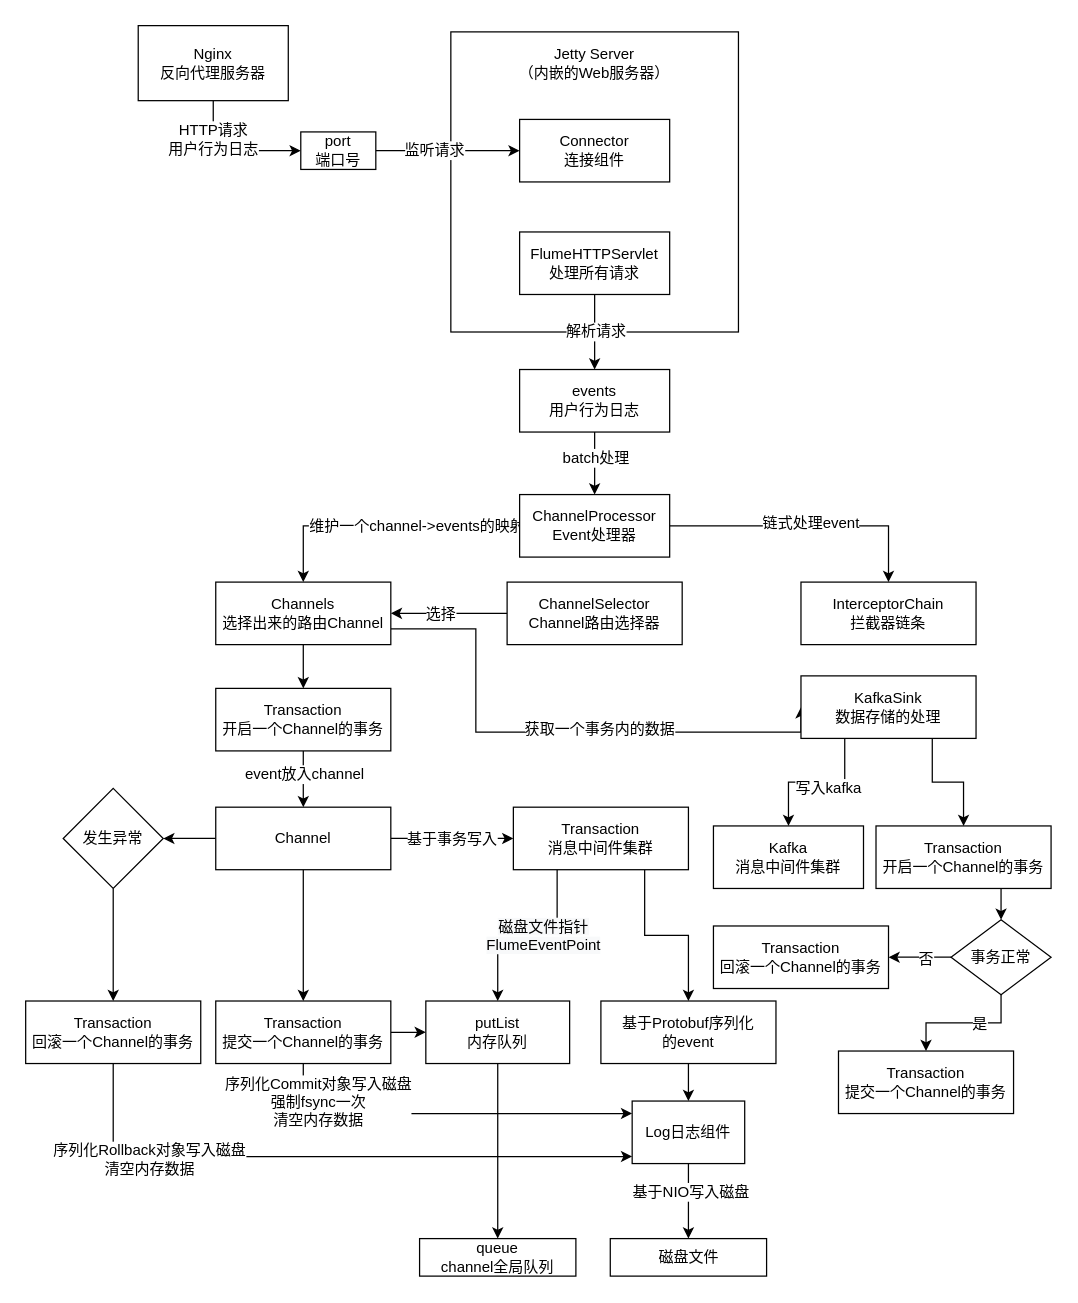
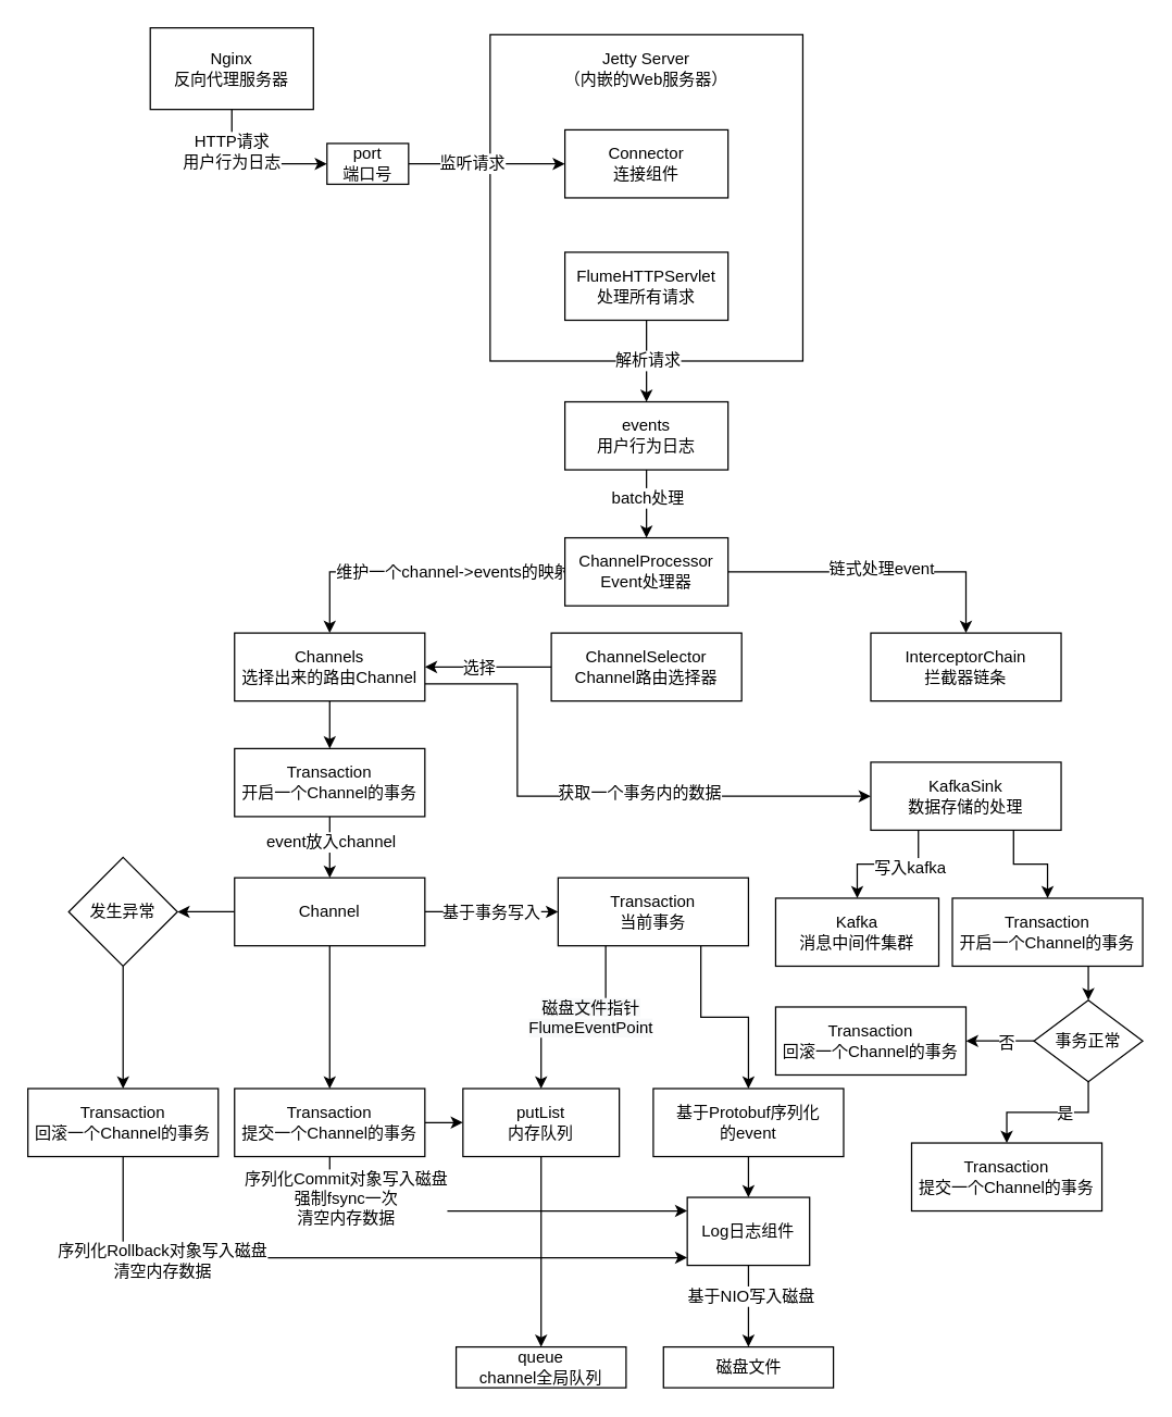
- <mxCell id="63" value="KafkaSink&lt;br&gt;数据存储的处理" style="rounded=0;whiteSpace=wrap;html=1;" vertex="1" parent="1"><mxGeometry x="640" y="540" width="140" height="50" as="geometry" /></mxCell>
+ <mxCell id="63" value="KafkaSink&lt;br&gt;数据存储的处理" style="rounded=0;whiteSpace=wrap;html=1;" vertex="1" parent="1"><mxGeometry x="640" y="560" width="140" height="50" as="geometry" /></mxCell>
- <mxCell id="50" value="Transaction&lt;br&gt;消息中间件集群" style="rounded=0;whiteSpace=wrap;html=1;" vertex="1" parent="1"><mxGeometry x="410" y="645" width="140" height="50" as="geometry" /></mxCell>
+ <mxCell id="50" value="Transaction&lt;br&gt;当前事务" style="rounded=0;whiteSpace=wrap;html=1;" vertex="1" parent="1"><mxGeometry x="410" y="645" width="140" height="50" as="geometry" /></mxCell>
